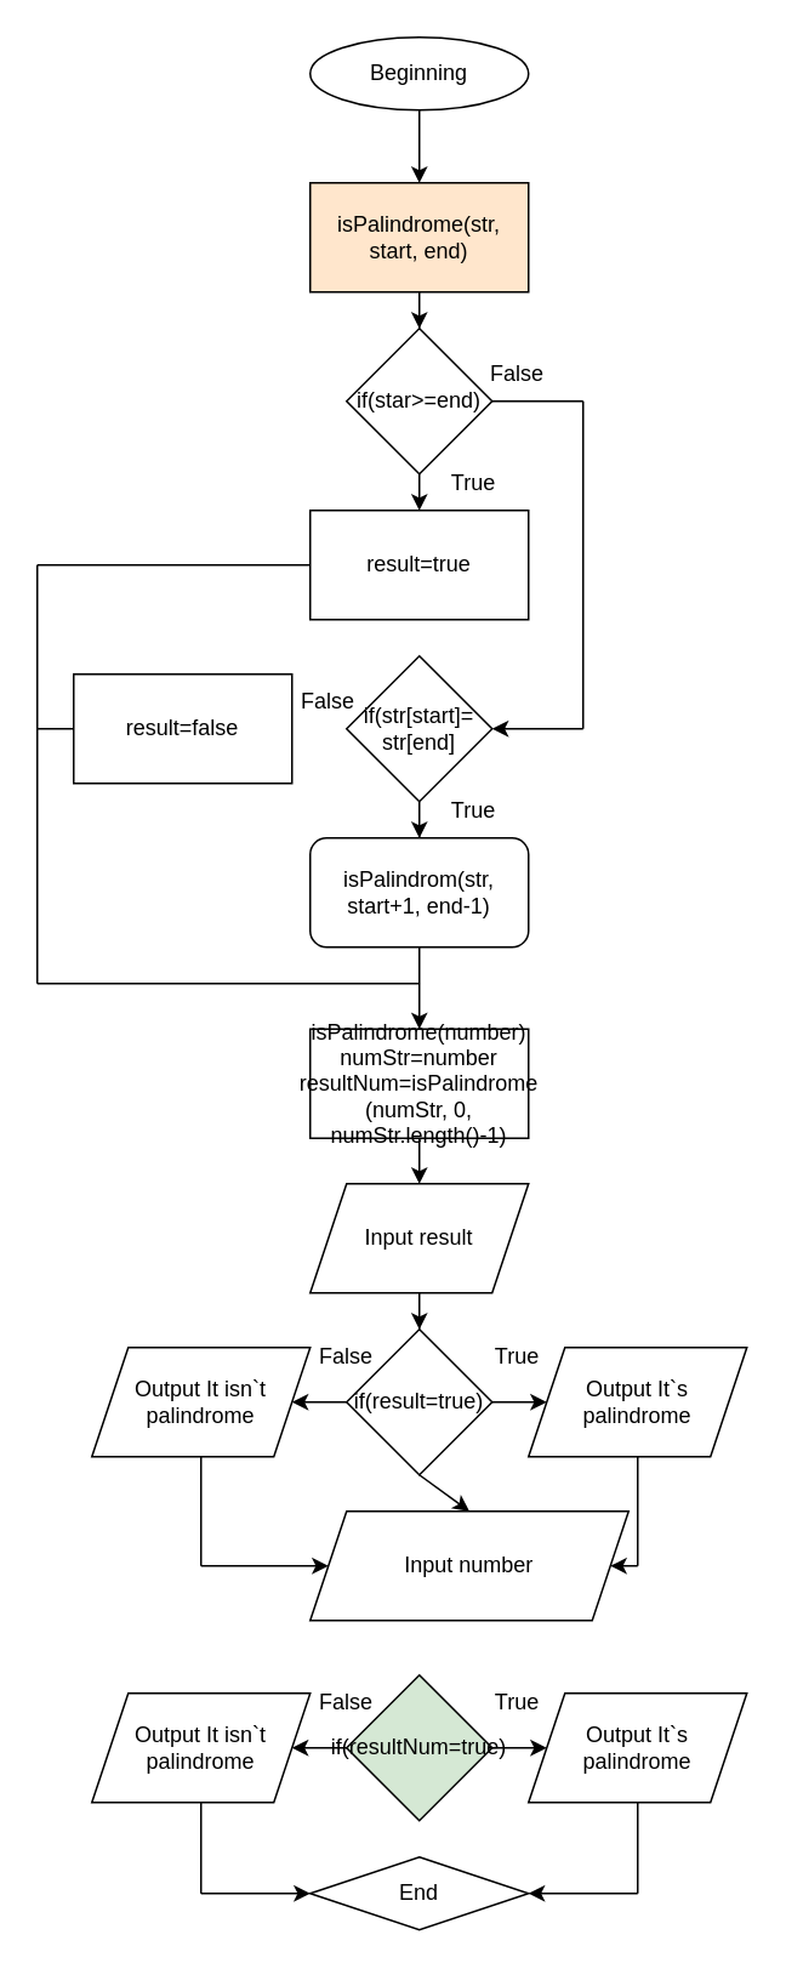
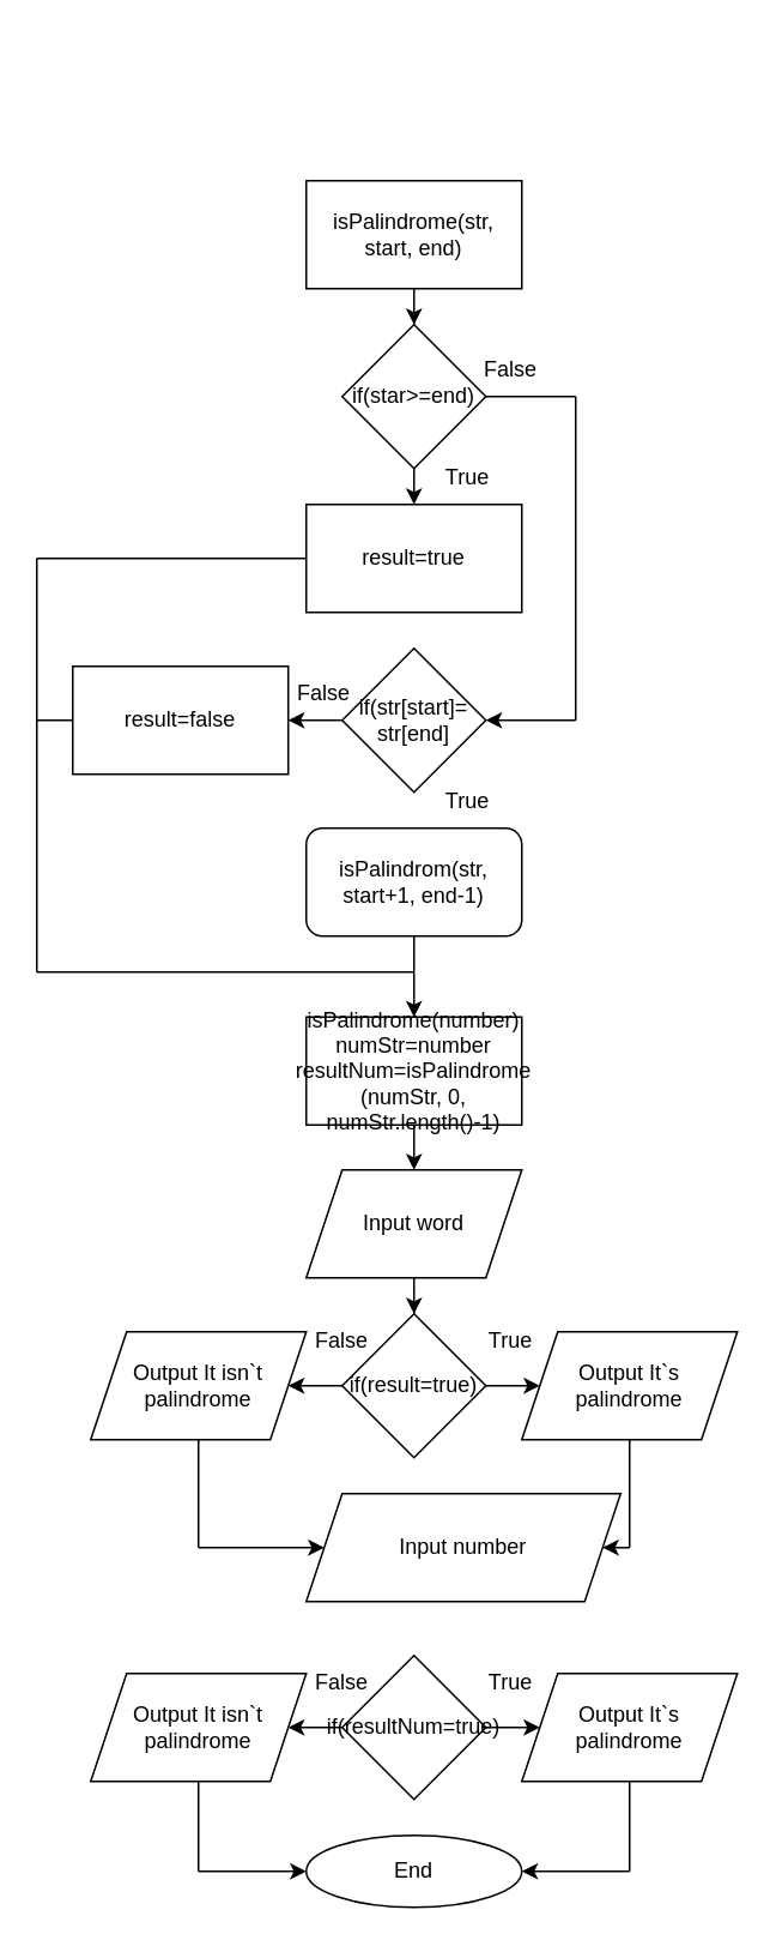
- <mxCell id="3" value="Beginning" style="ellipse;whiteSpace=wrap;html=1;" vertex="1" parent="1"><mxGeometry x="170" y="20" width="120" height="40" as="geometry" /></mxCell>
- <mxCell id="2" value="" style="edgeStyle=orthogonalEdgeStyle;rounded=0;orthogonalLoop=1;jettySize=auto;html=1;" edge="1" parent="1" source="3" target="5"><mxGeometry relative="1" as="geometry" /></mxCell>
- <mxCell id="5" value="isPalindrome(str, start, end)" style="rounded=0;whiteSpace=wrap;html=1;fillColor=#ffe6cc;" vertex="1" parent="1"><mxGeometry x="170" y="100" width="120" height="60" as="geometry" /></mxCell>
+ <mxCell id="5" value="isPalindrome(str, start, end)" style="rounded=0;whiteSpace=wrap;html=1;" vertex="1" parent="1"><mxGeometry x="170" y="100" width="120" height="60" as="geometry" /></mxCell>
+ <mxCell id="9" value="" style="edgeStyle=orthogonalEdgeStyle;rounded=0;orthogonalLoop=1;jettySize=auto;html=1;" edge="1" parent="1" source="10" target="13"><mxGeometry relative="1" as="geometry" /></mxCell>
- <mxCell id="8" value="" style="edgeStyle=orthogonalEdgeStyle;rounded=0;orthogonalLoop=1;jettySize=auto;html=1;" edge="1" parent="1" source="10" target="12"><mxGeometry relative="1" as="geometry" /></mxCell>
- <mxCell id="25" value="Input result" style="shape=parallelogram;perimeter=parallelogramPerimeter;whiteSpace=wrap;html=1;fixedSize=1;" vertex="1" parent="1"><mxGeometry x="170" y="650" width="120" height="60" as="geometry" /></mxCell>
+ <mxCell id="25" value="Input word" style="shape=parallelogram;perimeter=parallelogramPerimeter;whiteSpace=wrap;html=1;fixedSize=1;" vertex="1" parent="1"><mxGeometry x="170" y="650" width="120" height="60" as="geometry" /></mxCell>
- <mxCell id="37" value="" style="endArrow=classic;html=1;rounded=0;entryX=0.5;entryY=0;entryDx=0;entryDy=0;exitX=0.5;exitY=1;exitDx=0;exitDy=0;" edge="1" parent="1" source="27" target="30"><mxGeometry width="50" height="50" relative="1" as="geometry"><mxPoint x="230" y="960" as="sourcePoint" /><mxPoint x="280" y="910" as="targetPoint" /></mxGeometry></mxCell>
- <mxCell id="32" value="if(resultNum=true)" style="rhombus;whiteSpace=wrap;html=1;fillColor=#d5e8d4;" vertex="1" parent="1"><mxGeometry x="190" y="920" width="80" height="80" as="geometry" /></mxCell>
+ <mxCell id="32" value="if(resultNum=true)" style="rhombus;whiteSpace=wrap;html=1;" vertex="1" parent="1"><mxGeometry x="190" y="920" width="80" height="80" as="geometry" /></mxCell>
- <mxCell id="35" value="End" style="rhombus;whiteSpace=wrap;html=1;" vertex="1" parent="1"><mxGeometry x="170" y="1020" width="120" height="40" as="geometry" /></mxCell>
+ <mxCell id="35" value="End" style="ellipse;whiteSpace=wrap;html=1;" vertex="1" parent="1"><mxGeometry x="170" y="1020" width="120" height="40" as="geometry" /></mxCell>
